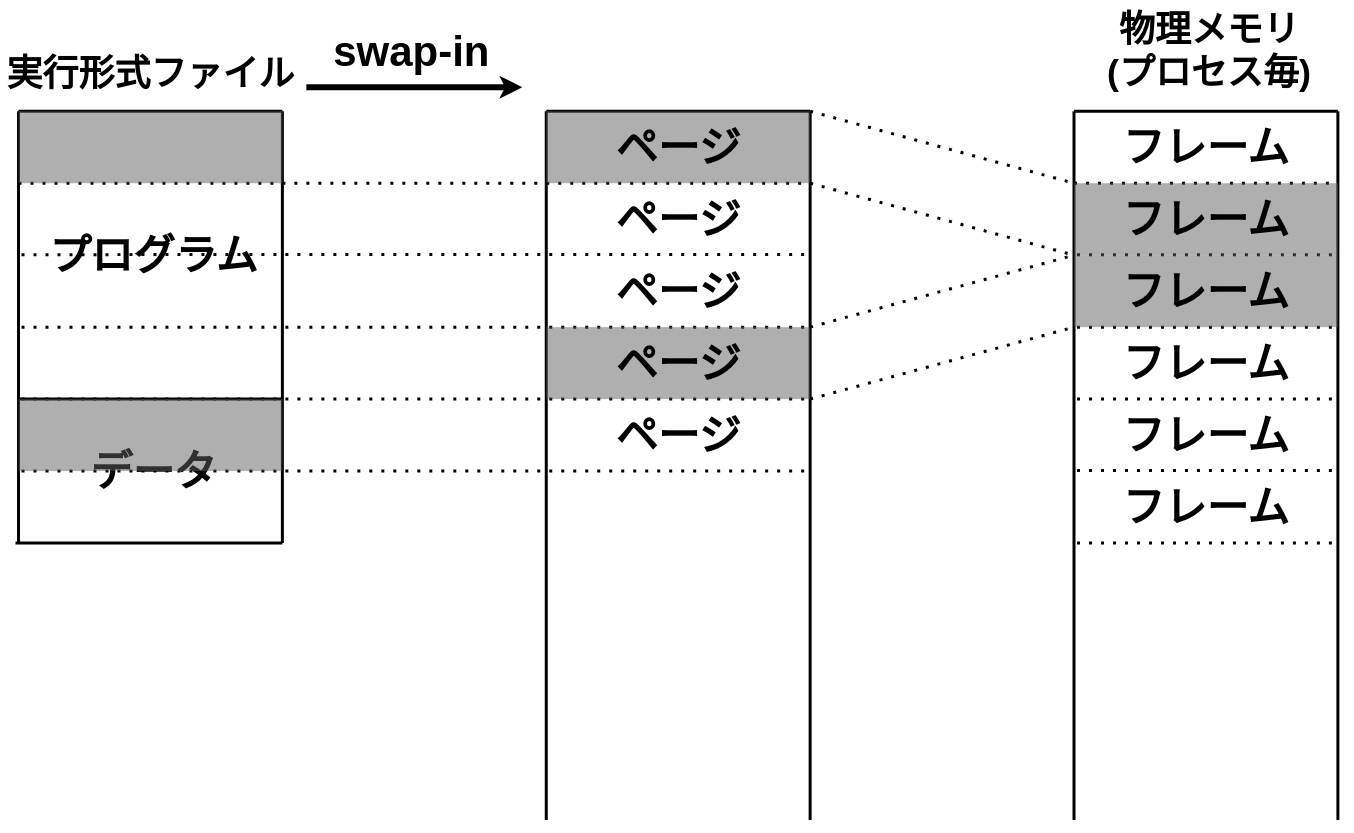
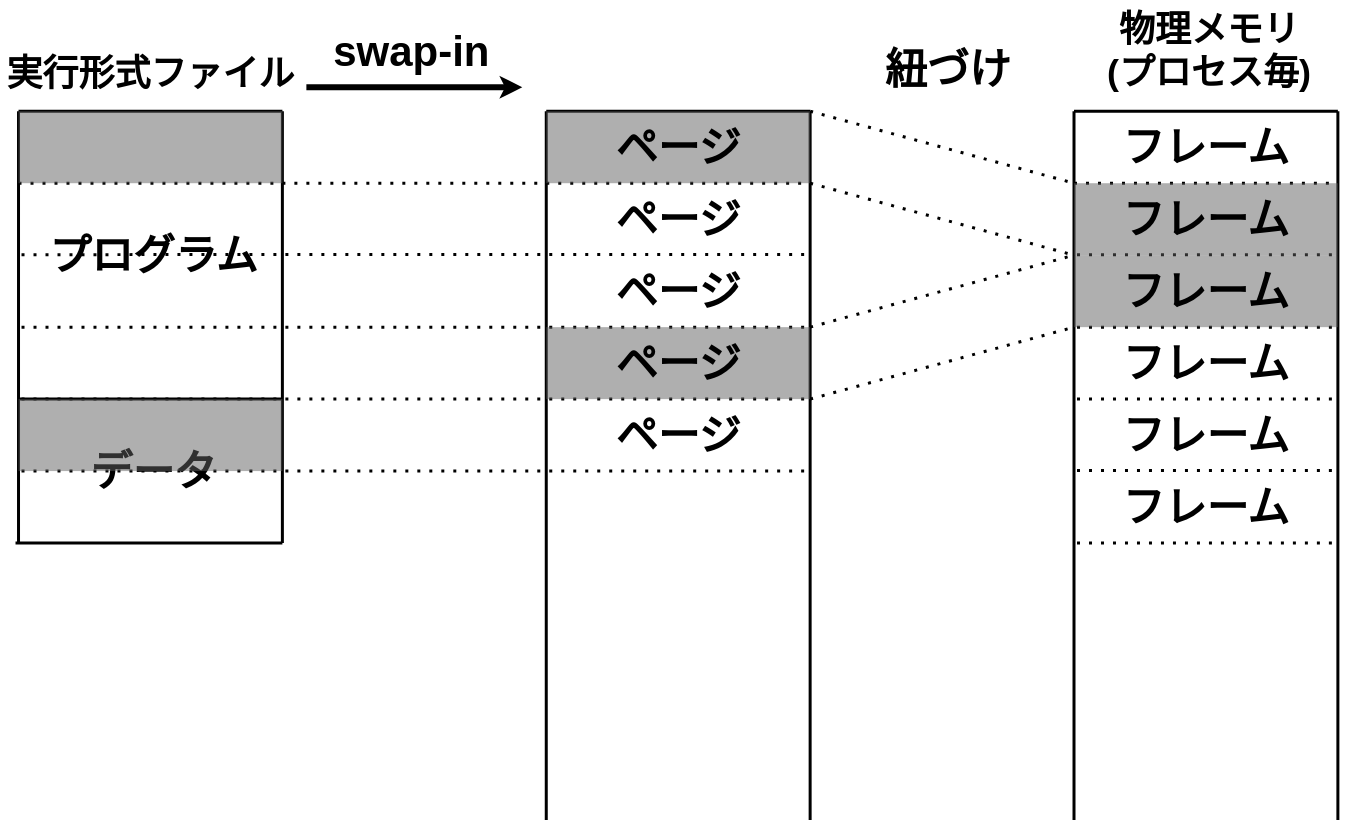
+ <mxCell id="19" value="&lt;font style=&quot;font-size: 70px;&quot;&gt;紐づけ&lt;/font&gt;" style="text;html=1;strokeColor=none;fillColor=none;align=center;verticalAlign=middle;rounded=0;strokeWidth=5;fontSize=50;fontStyle=1" parent="1" vertex="1"><mxGeometry x="1370" y="65" width="420" height="100" as="geometry" /></mxCell>
